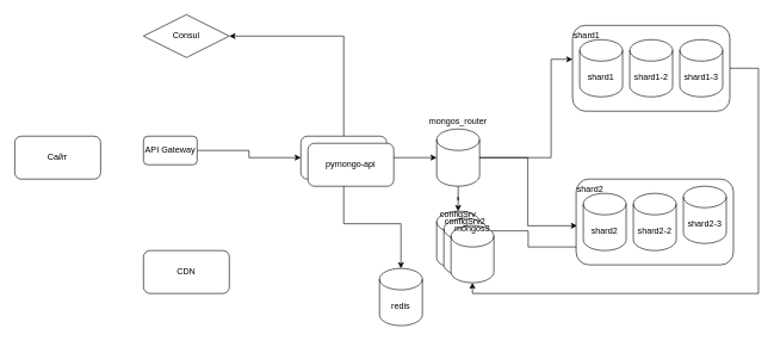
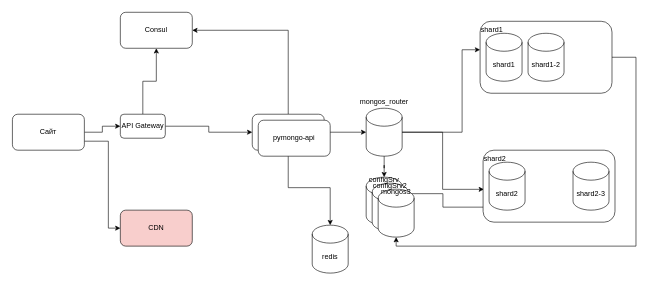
- <mxCell id="28" value="Consul" style="rhombus;whiteSpace=wrap;html=1;" vertex="1" parent="1"><mxGeometry x="200" y="20" width="120" height="60" as="geometry" /></mxCell>
+ <mxCell id="28" value="Consul" style="rounded=1;whiteSpace=wrap;html=1;" vertex="1" parent="1"><mxGeometry x="200" y="20" width="120" height="60" as="geometry" /></mxCell>
- <mxCell id="13" value="shard1-3" style="shape=cylinder3;whiteSpace=wrap;html=1;boundedLbl=1;backgroundOutline=1;size=15;" vertex="1" parent="1"><mxGeometry x="950" y="55" width="60" height="80" as="geometry" /></mxCell>
+ <mxCell id="25" style="edgeStyle=orthogonalEdgeStyle;rounded=0;orthogonalLoop=1;jettySize=auto;html=1;" edge="1" parent="1" source="26" target="28"><mxGeometry relative="1" as="geometry" /></mxCell>
+ <mxCell id="29" style="edgeStyle=orthogonalEdgeStyle;rounded=0;orthogonalLoop=1;jettySize=auto;html=1;" edge="1" parent="1" source="31" target="26"><mxGeometry relative="1" as="geometry" /></mxCell>
- <mxCell id="18" value="shard2-3" style="shape=cylinder3;whiteSpace=wrap;html=1;boundedLbl=1;backgroundOutline=1;size=15;" vertex="1" parent="1"><mxGeometry x="955" y="260" width="60" height="80" as="geometry" /></mxCell>
+ <mxCell id="18" value="shard2-3" style="shape=cylinder3;whiteSpace=wrap;html=1;boundedLbl=1;backgroundOutline=1;size=15;" vertex="1" parent="1"><mxGeometry x="955" y="270" width="60" height="80" as="geometry" /></mxCell>
- <mxCell id="17" value="shard2-2" style="shape=cylinder3;whiteSpace=wrap;html=1;boundedLbl=1;backgroundOutline=1;size=15;" vertex="1" parent="1"><mxGeometry x="885" y="270" width="60" height="80" as="geometry" /></mxCell>
+ <mxCell id="30" style="edgeStyle=orthogonalEdgeStyle;rounded=0;orthogonalLoop=1;jettySize=auto;html=1;exitX=1;exitY=0.75;exitDx=0;exitDy=0;entryX=0;entryY=0.5;entryDx=0;entryDy=0;" edge="1" parent="1" source="31" target="32"><mxGeometry relative="1" as="geometry"><Array as="points"><mxPoint x="180" y="235" /><mxPoint x="180" y="380" /></Array></mxGeometry></mxCell>
- <mxCell id="32" value="CDN" style="rounded=1;whiteSpace=wrap;html=1;" vertex="1" parent="1"><mxGeometry x="200" y="350" width="120" height="60" as="geometry" /></mxCell>
+ <mxCell id="32" value="CDN" style="rounded=1;whiteSpace=wrap;html=1;fillColor=#f8cecc;" vertex="1" parent="1"><mxGeometry x="200" y="350" width="120" height="60" as="geometry" /></mxCell>
- <mxCell id="22" value="redis" style="shape=cylinder3;whiteSpace=wrap;html=1;boundedLbl=1;backgroundOutline=1;size=15;" vertex="1" parent="1"><mxGeometry x="530" y="375" width="60" height="80" as="geometry" /></mxCell>
+ <mxCell id="22" value="redis" style="shape=cylinder3;whiteSpace=wrap;html=1;boundedLbl=1;backgroundOutline=1;size=15;" vertex="1" parent="1"><mxGeometry x="520" y="375" width="60" height="80" as="geometry" /></mxCell>
